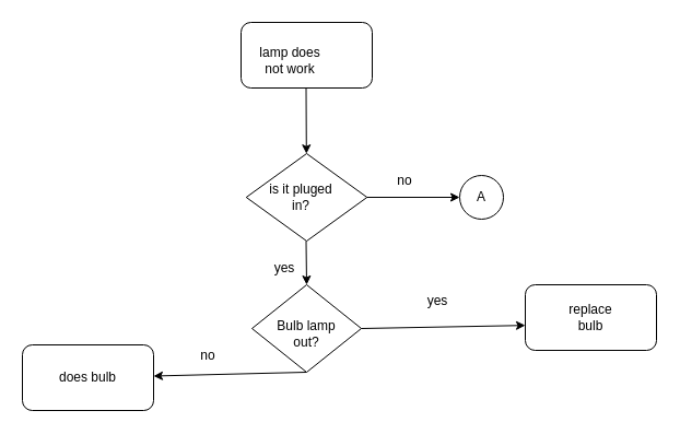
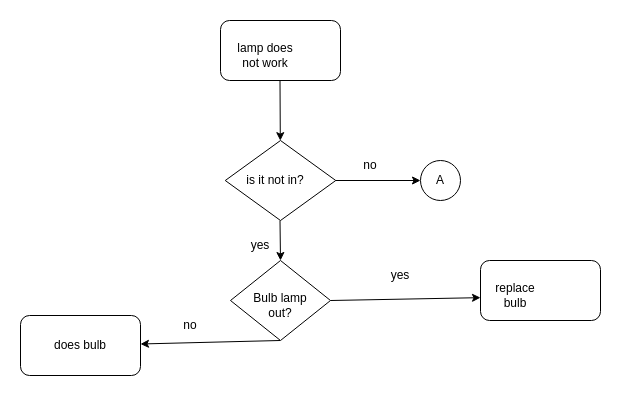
- <mxCell id="18" value="is it pluged in?" style="text;html=1;align=center;verticalAlign=middle;whiteSpace=wrap;rounded=0;" vertex="1" parent="1"><mxGeometry x="245" y="165" width="60" height="30" as="geometry" /></mxCell>
+ <mxCell id="18" value="is it not in?" style="text;html=1;align=center;verticalAlign=middle;whiteSpace=wrap;rounded=0;" vertex="1" parent="1"><mxGeometry x="245" y="165" width="60" height="30" as="geometry" /></mxCell>
- <mxCell id="19" value="replace bulb" style="text;html=1;align=center;verticalAlign=middle;whiteSpace=wrap;rounded=0;" vertex="1" parent="1"><mxGeometry x="510" y="275" width="60" height="30" as="geometry" /></mxCell>
+ <mxCell id="19" value="replace bulb" style="text;html=1;align=center;verticalAlign=middle;whiteSpace=wrap;rounded=0;" vertex="1" parent="1"><mxGeometry x="485" y="280" width="60" height="30" as="geometry" /></mxCell>
